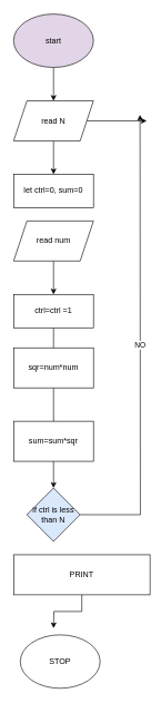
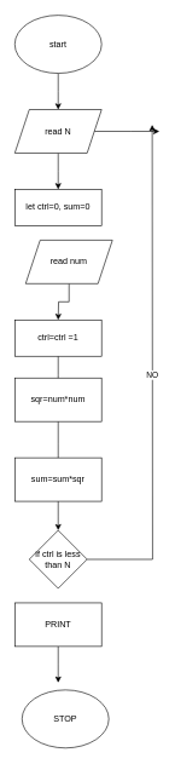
- <mxCell id="3" value="start" style="ellipse;whiteSpace=wrap;html=1;fillColor=#e1d5e7;" vertex="1" parent="1"><mxGeometry x="20" width="120" height="80" as="geometry" y="20" /></mxCell>
+ <mxCell id="3" value="start" style="ellipse;whiteSpace=wrap;html=1;" vertex="1" parent="1"><mxGeometry x="20" width="120" height="80" as="geometry" y="20" /></mxCell>
- <mxCell id="9" value="read num" style="shape=parallelogram;perimeter=parallelogramPerimeter;whiteSpace=wrap;html=1;fixedSize=1;" vertex="1" parent="1"><mxGeometry x="20" y="330" width="120" height="60" as="geometry" /></mxCell>
+ <mxCell id="9" value="read num" style="shape=parallelogram;perimeter=parallelogramPerimeter;whiteSpace=wrap;html=1;fixedSize=1;" vertex="1" parent="1"><mxGeometry x="35" y="330" width="120" height="60" as="geometry" /></mxCell>
- <mxCell id="17" value="if ctrl is less than N" style="rhombus;whiteSpace=wrap;html=1;fillColor=#dae8fc;" vertex="1" parent="1"><mxGeometry x="40" y="730" width="80" height="80" as="geometry" /></mxCell>
+ <mxCell id="17" value="if ctrl is less than N" style="rhombus;whiteSpace=wrap;html=1;" vertex="1" parent="1"><mxGeometry x="40" y="730" width="80" height="80" as="geometry" /></mxCell>
- <mxCell id="19" value="PRINT" style="rounded=0;whiteSpace=wrap;html=1;" vertex="1" parent="1"><mxGeometry x="20" y="830" width="205" height="60" as="geometry" /></mxCell>
+ <mxCell id="19" value="PRINT" style="rounded=0;whiteSpace=wrap;html=1;" vertex="1" parent="1"><mxGeometry x="20" y="830" width="120" height="60" as="geometry" /></mxCell>
